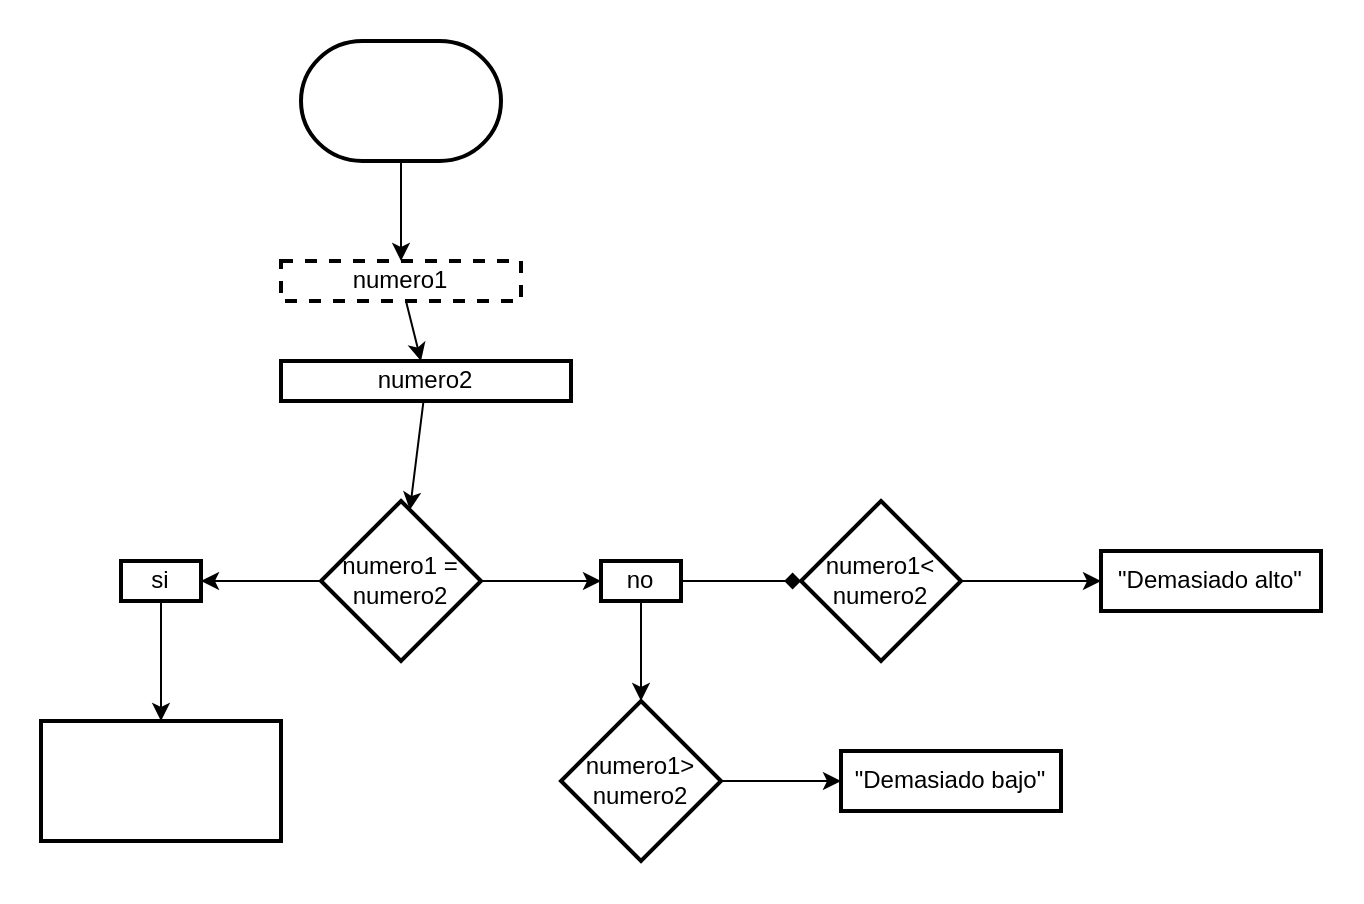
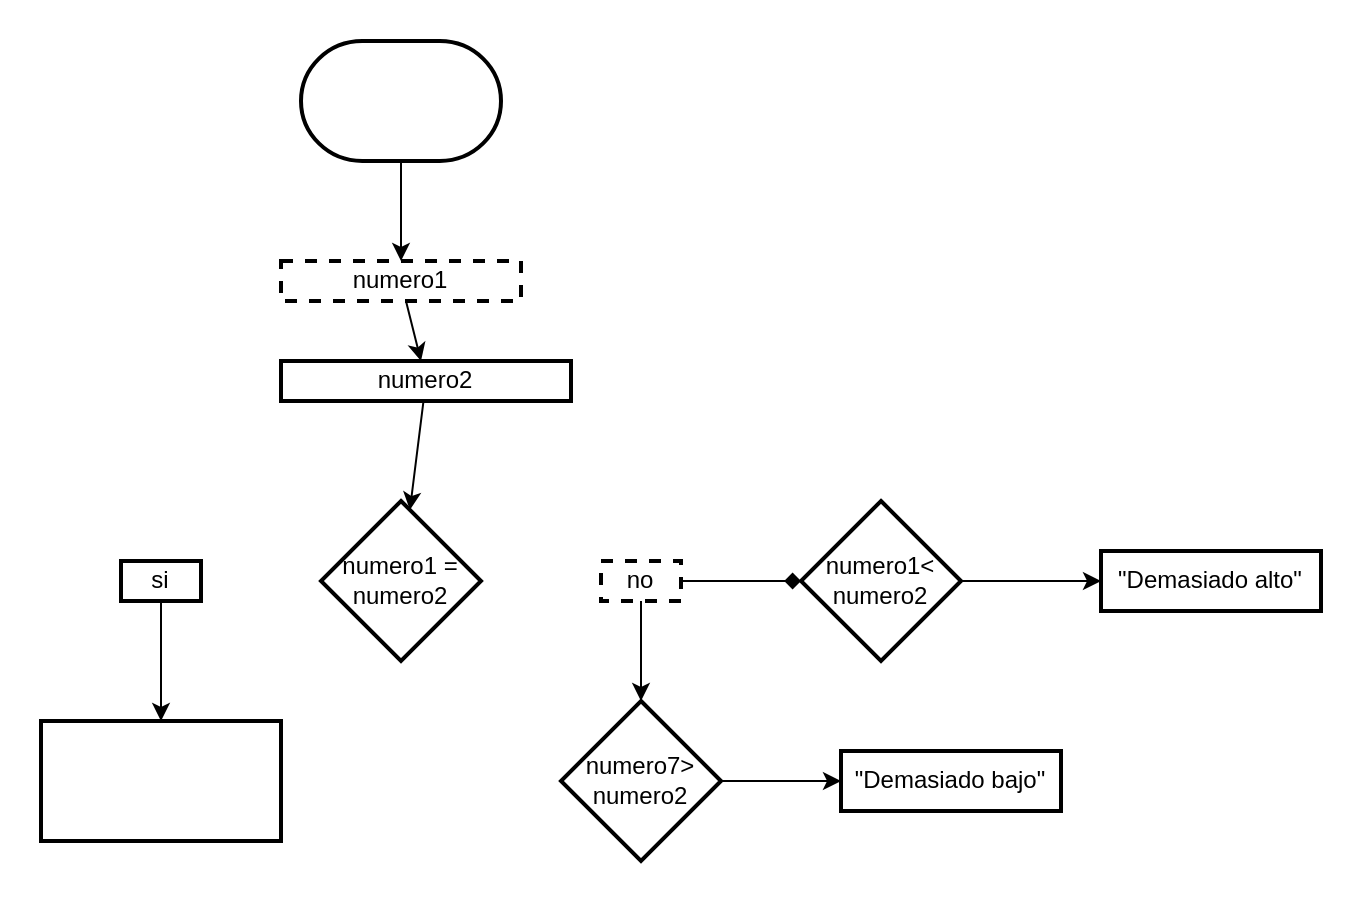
- <mxCell id="9" value="" style="edgeStyle=none;html=1;" edge="1" parent="1" source="10" target="21"><mxGeometry relative="1" as="geometry" /></mxCell>
- <mxCell id="8" value="" style="edgeStyle=none;html=1;" edge="1" parent="1" source="10" target="13"><mxGeometry relative="1" as="geometry" /></mxCell>
- <mxCell id="13" value="no" style="whiteSpace=wrap;html=1;strokeWidth=2;" vertex="1" parent="1"><mxGeometry x="300" y="280" width="40" height="20" as="geometry" /></mxCell>
+ <mxCell id="13" value="no" style="whiteSpace=wrap;html=1;strokeWidth=2;dashed=1;" vertex="1" parent="1"><mxGeometry x="300" y="280" width="40" height="20" as="geometry" /></mxCell>
- <mxCell id="17" value="numero1&amp;gt; numero2" style="rhombus;whiteSpace=wrap;html=1;strokeWidth=2;" vertex="1" parent="1"><mxGeometry x="280" y="350" width="80" height="80" as="geometry" /></mxCell>
+ <mxCell id="17" value="numero7&amp;gt; numero2" style="rhombus;whiteSpace=wrap;html=1;strokeWidth=2;" vertex="1" parent="1"><mxGeometry x="280" y="350" width="80" height="80" as="geometry" /></mxCell>
